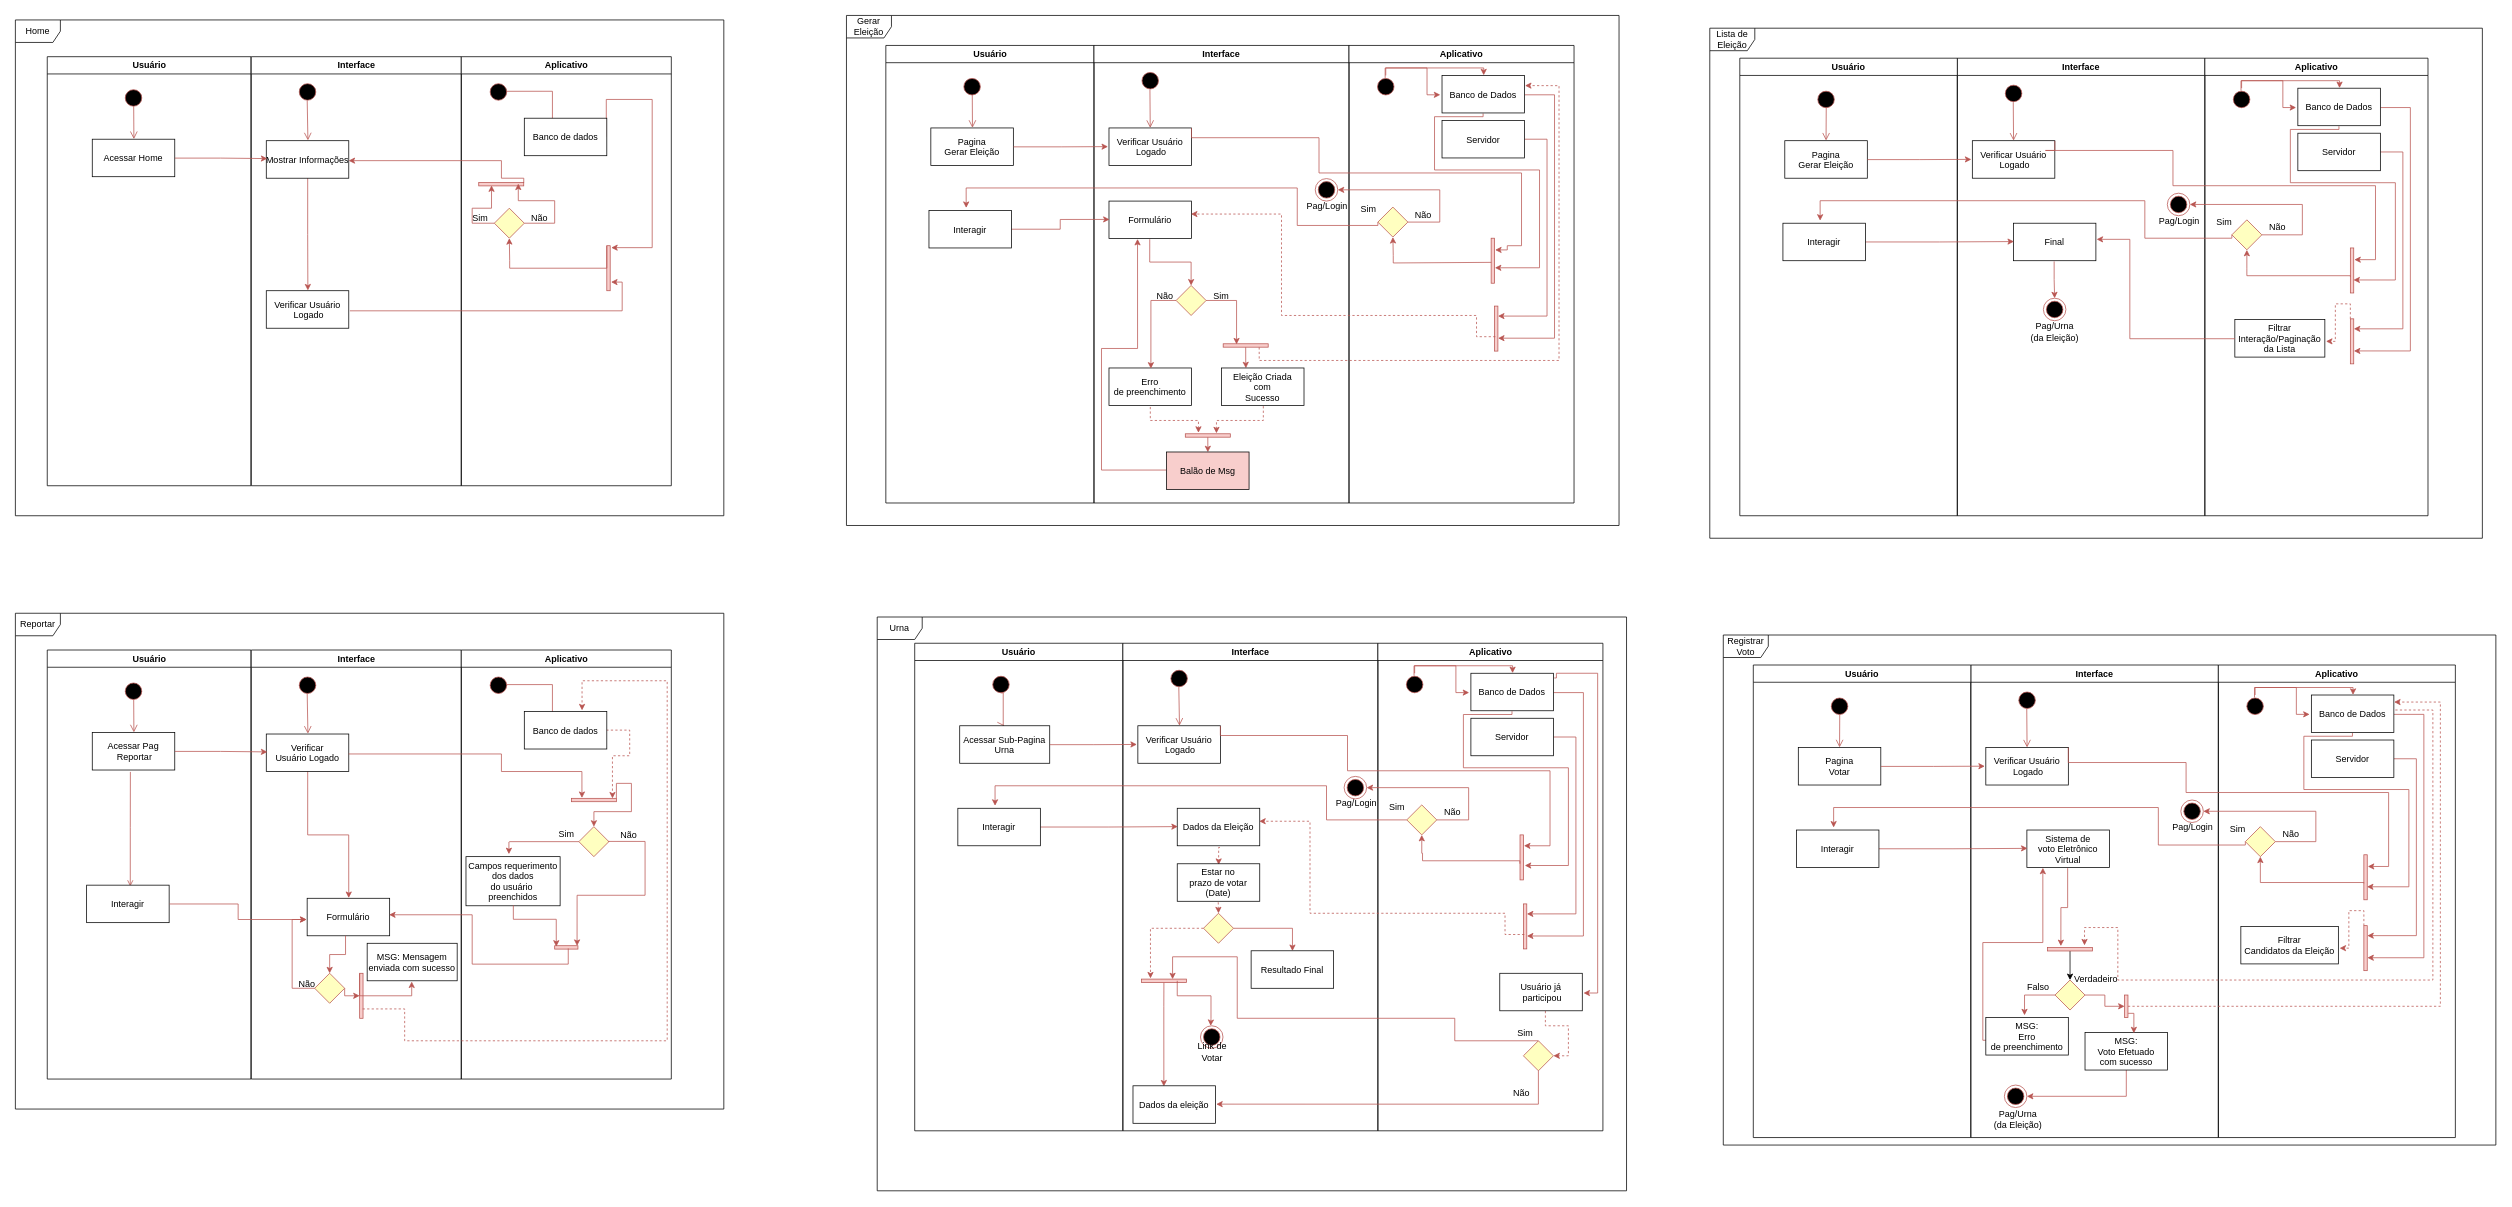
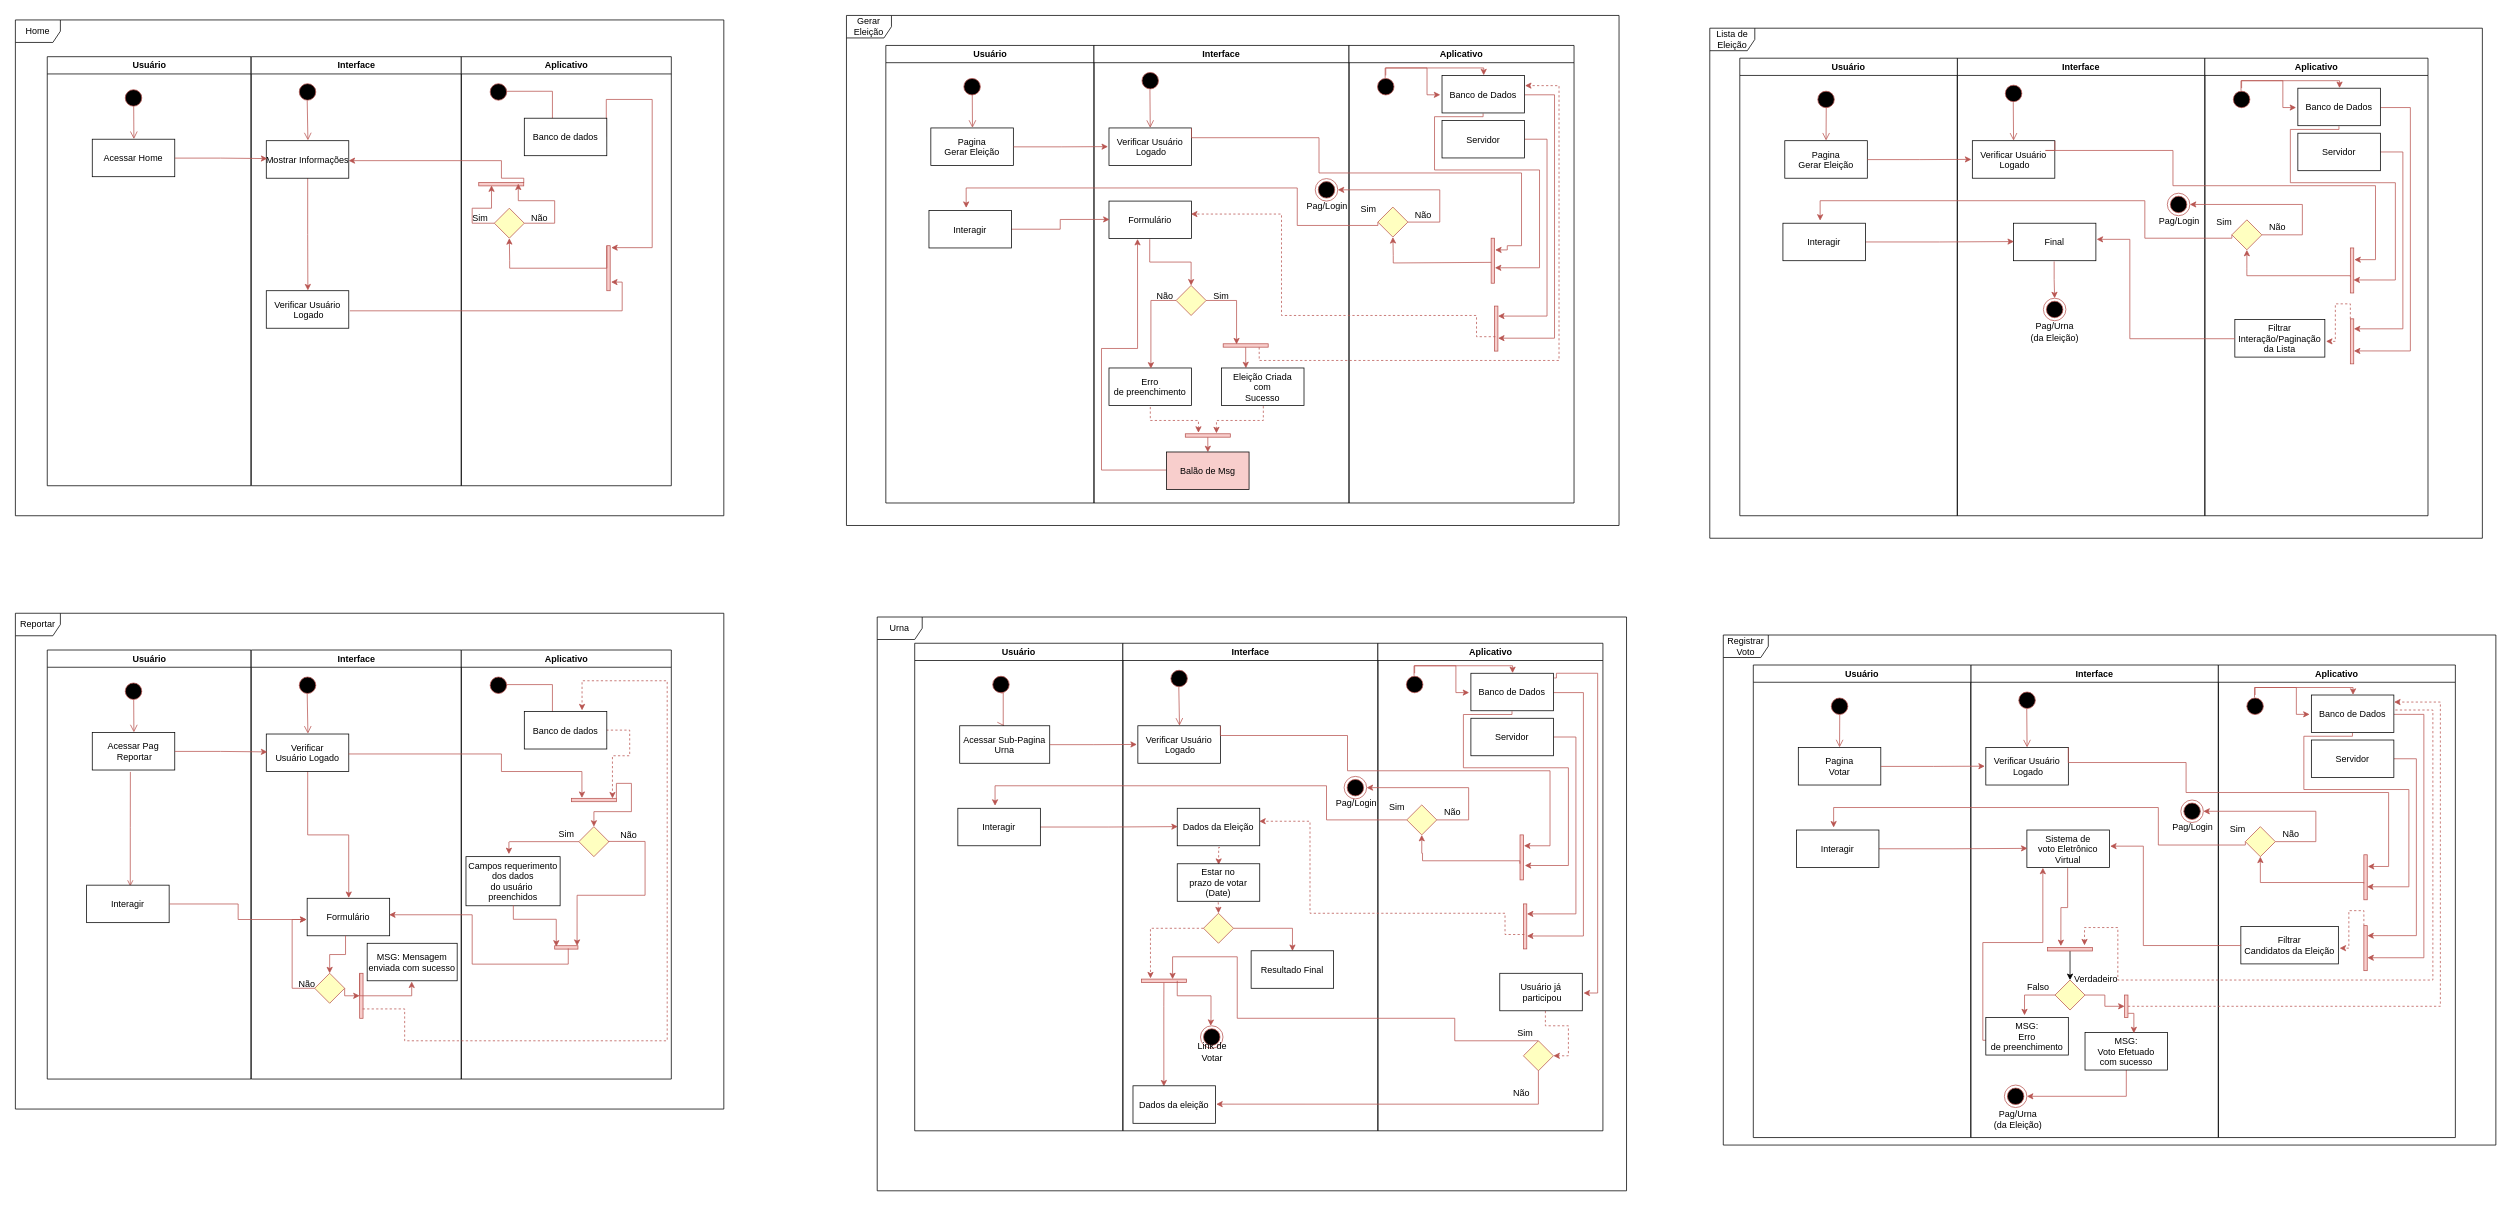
+ <mxCell id="224" style="edgeStyle=orthogonalEdgeStyle;rounded=0;jumpSize=2;orthogonalLoop=1;jettySize=auto;html=1;entryX=1.009;entryY=0.43;entryDx=0;entryDy=0;entryPerimeter=0;strokeWidth=1;fillColor=#f8cecc;strokeColor=#b85450;exitX=-0.001;exitY=0.487;exitDx=0;exitDy=0;exitPerimeter=0;" edge="1" parent="1" target="177" source="213"><mxGeometry relative="1" as="geometry"><mxPoint x="2997" y="1260" as="sourcePoint" /><Array as="points"><mxPoint x="2987" y="1260" /><mxPoint x="2857" y="1260" /><mxPoint x="2857" y="1127" /></Array></mxGeometry></mxCell>
